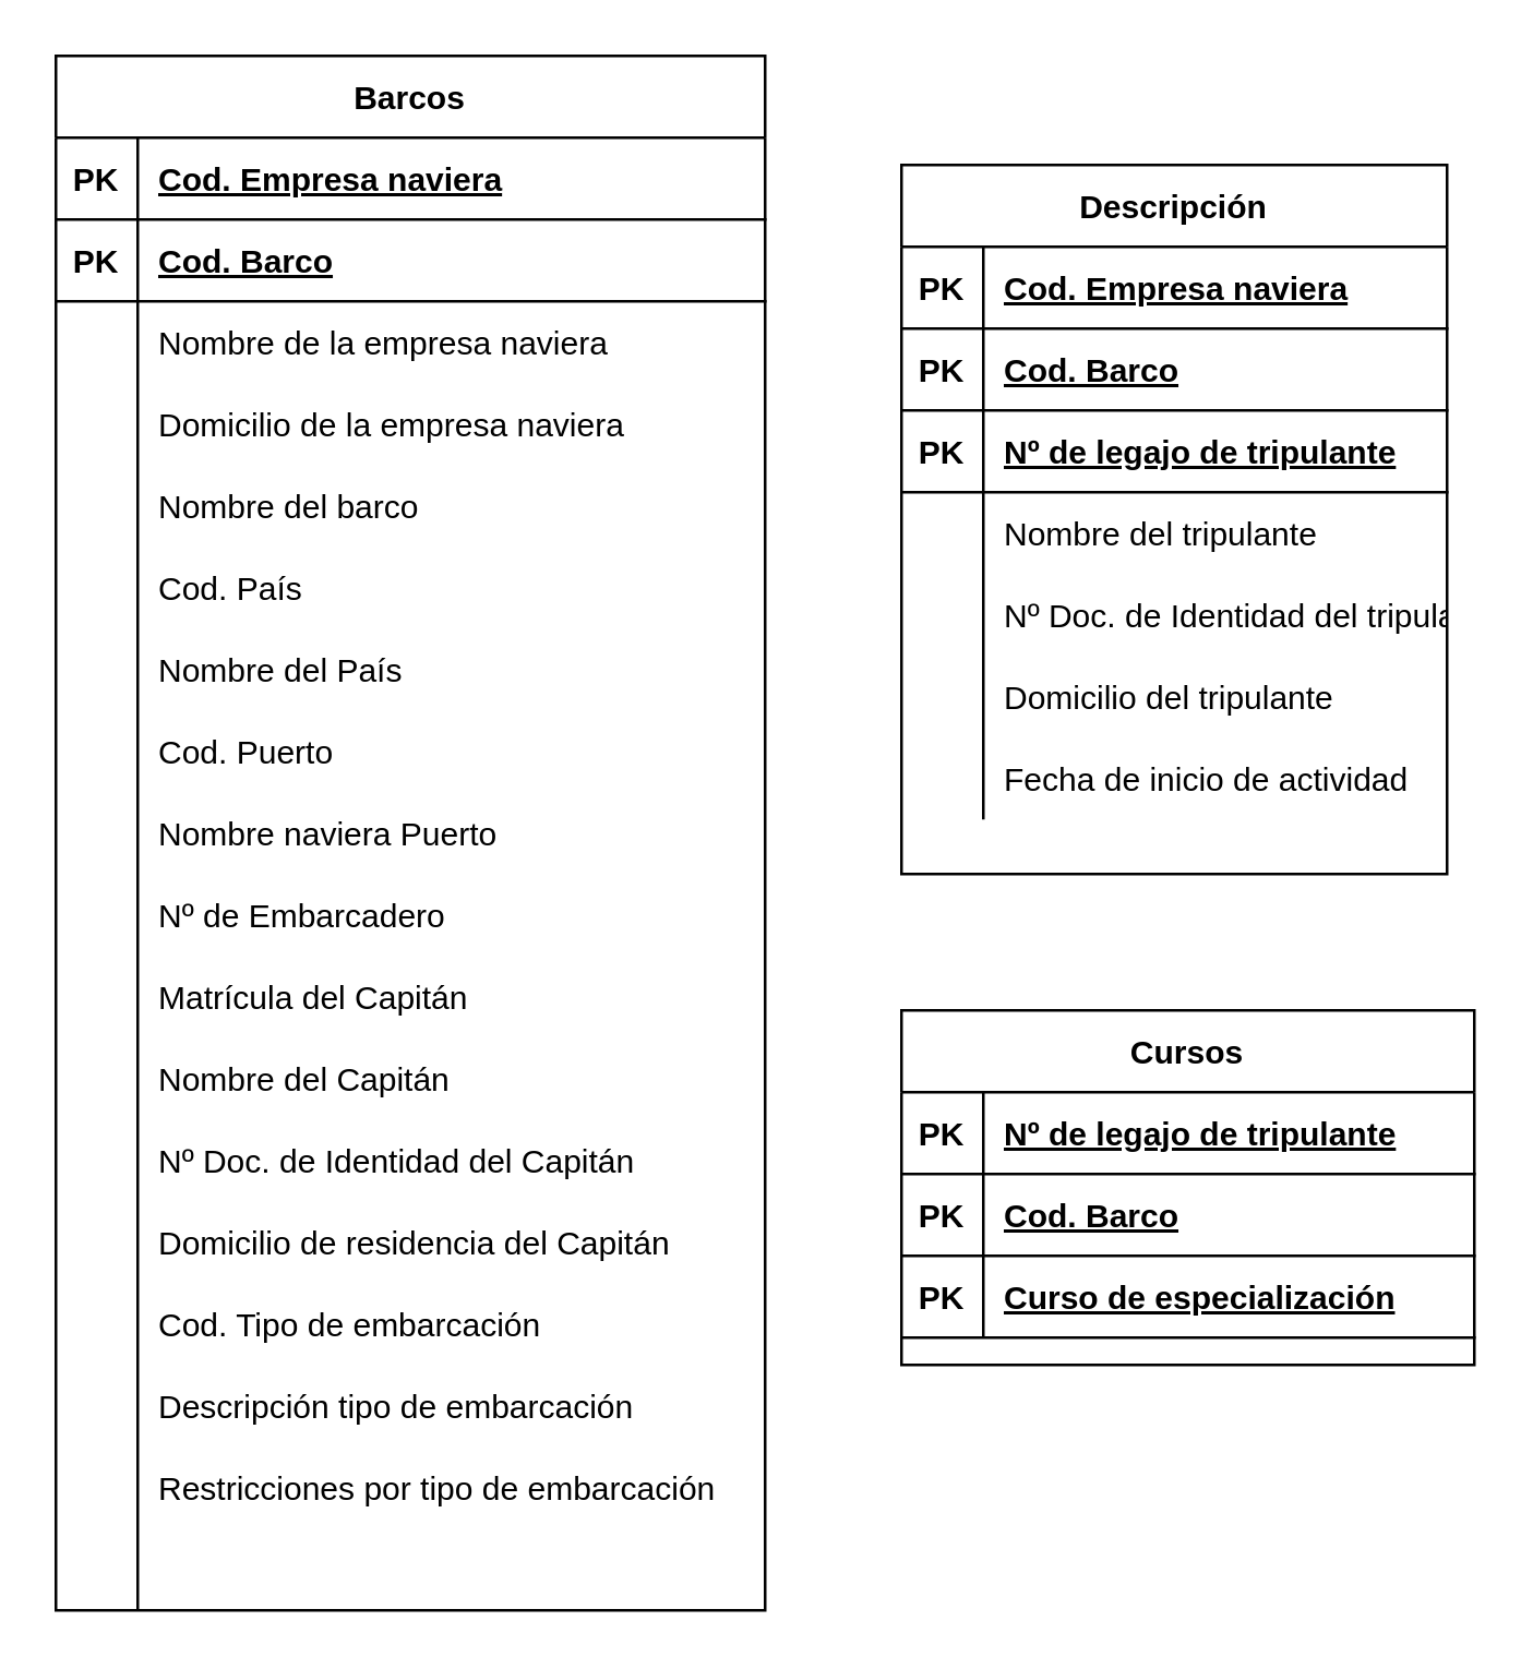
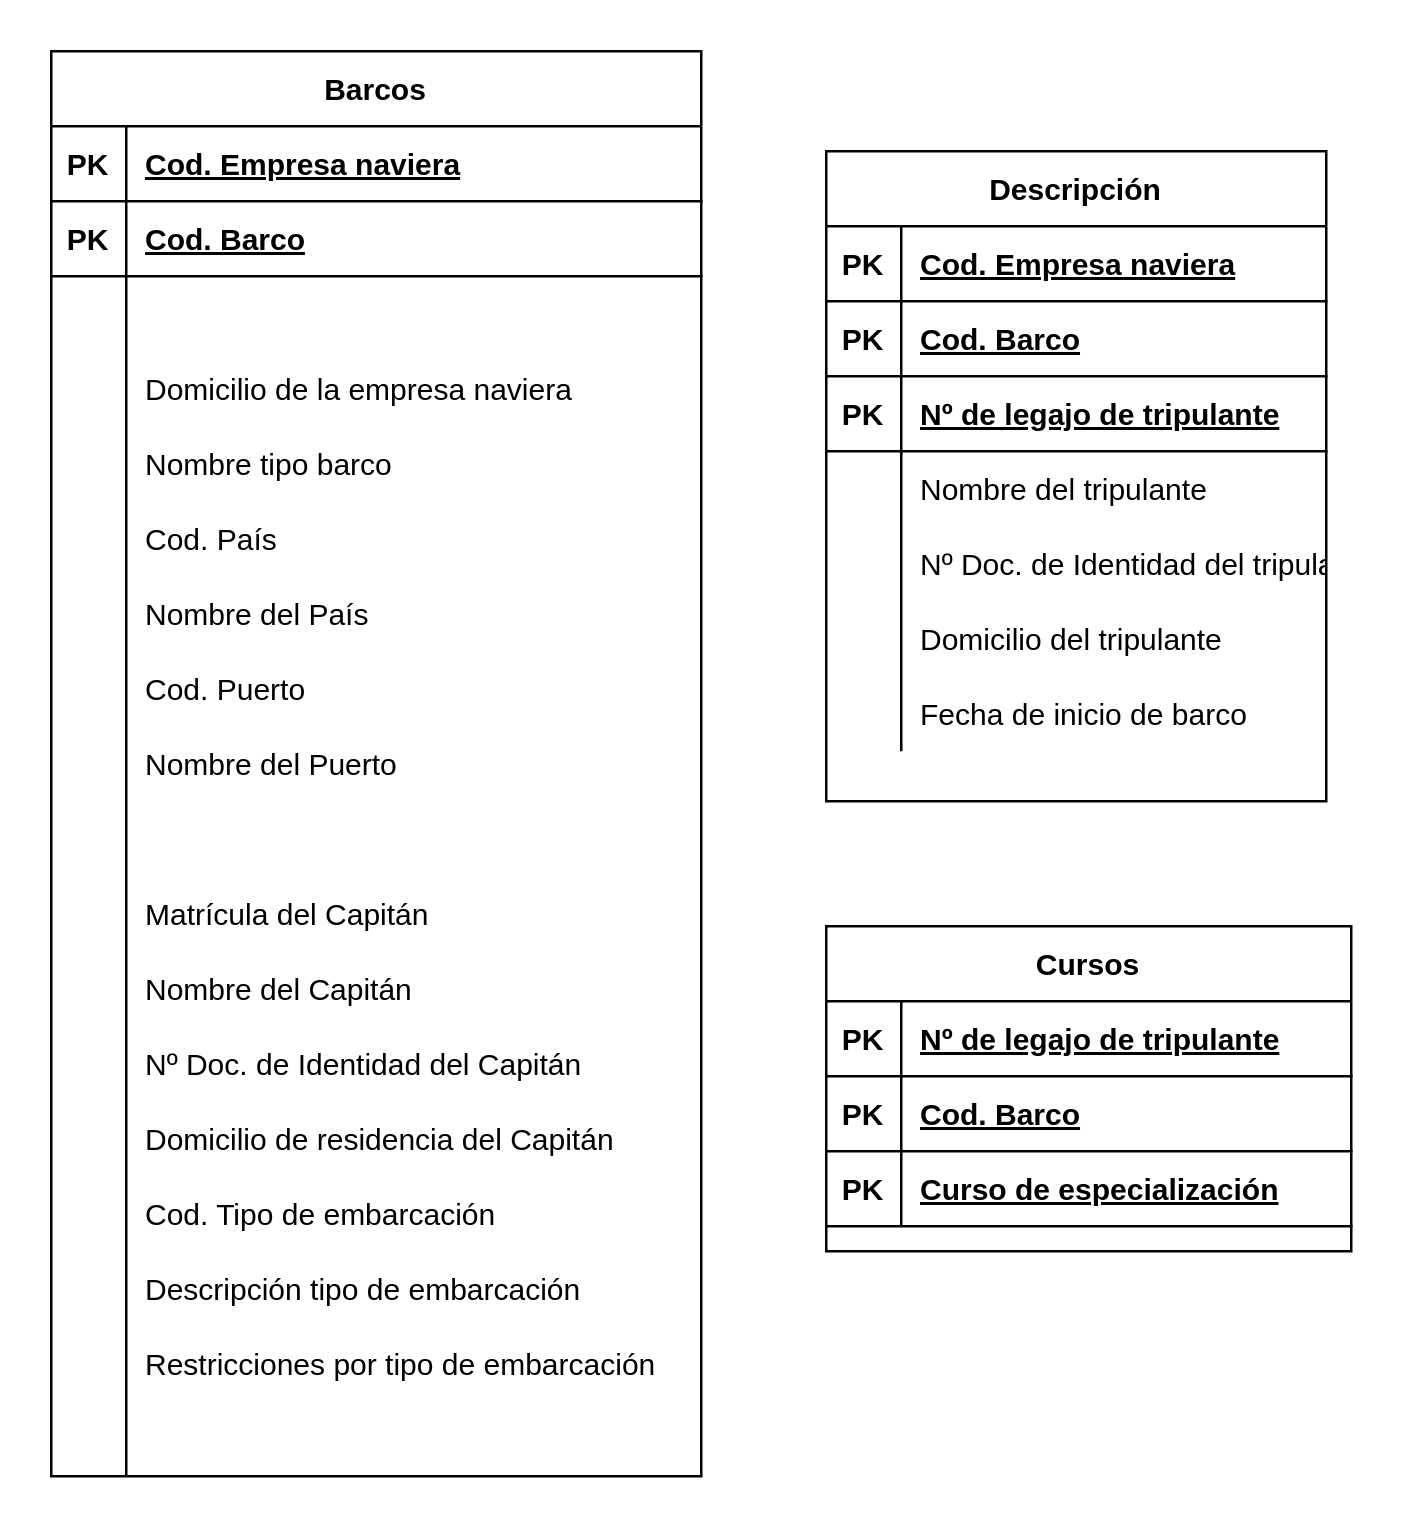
- <mxCell id="43" value="Nombre de la empresa naviera" style="shape=partialRectangle;connectable=0;fillColor=none;top=0;left=0;bottom=0;right=0;align=left;spacingLeft=6;overflow=hidden;" vertex="1" parent="41"><mxGeometry x="30" width="230" height="30" as="geometry" /></mxCell>
- <mxCell id="49" value="Nombre del barco" style="shape=partialRectangle;connectable=0;fillColor=none;top=0;left=0;bottom=0;right=0;align=left;spacingLeft=6;overflow=hidden;" vertex="1" parent="47"><mxGeometry x="30" width="230" height="30" as="geometry" /></mxCell>
+ <mxCell id="49" value="Nombre tipo barco" style="shape=partialRectangle;connectable=0;fillColor=none;top=0;left=0;bottom=0;right=0;align=left;spacingLeft=6;overflow=hidden;" vertex="1" parent="47"><mxGeometry x="30" width="230" height="30" as="geometry" /></mxCell>
- <mxCell id="23" value="Fecha de inicio de actividad" style="shape=partialRectangle;connectable=0;fillColor=none;top=0;left=0;bottom=0;right=0;align=left;spacingLeft=6;overflow=hidden;" vertex="1" parent="21"><mxGeometry x="30" width="170" height="30" as="geometry" /></mxCell>
+ <mxCell id="23" value="Fecha de inicio de barco" style="shape=partialRectangle;connectable=0;fillColor=none;top=0;left=0;bottom=0;right=0;align=left;spacingLeft=6;overflow=hidden;" vertex="1" parent="21"><mxGeometry x="30" width="170" height="30" as="geometry" /></mxCell>
- <mxCell id="61" value="Nombre naviera Puerto" style="shape=partialRectangle;connectable=0;fillColor=none;top=0;left=0;bottom=0;right=0;align=left;spacingLeft=6;overflow=hidden;" vertex="1" parent="59"><mxGeometry x="30" width="230" height="30" as="geometry" /></mxCell>
+ <mxCell id="61" value="Nombre del Puerto" style="shape=partialRectangle;connectable=0;fillColor=none;top=0;left=0;bottom=0;right=0;align=left;spacingLeft=6;overflow=hidden;" vertex="1" parent="59"><mxGeometry x="30" width="230" height="30" as="geometry" /></mxCell>
- <mxCell id="64" value="Nº de Embarcadero" style="shape=partialRectangle;connectable=0;fillColor=none;top=0;left=0;bottom=0;right=0;align=left;spacingLeft=6;overflow=hidden;" vertex="1" parent="62"><mxGeometry x="30" width="230" height="30" as="geometry" /></mxCell>
